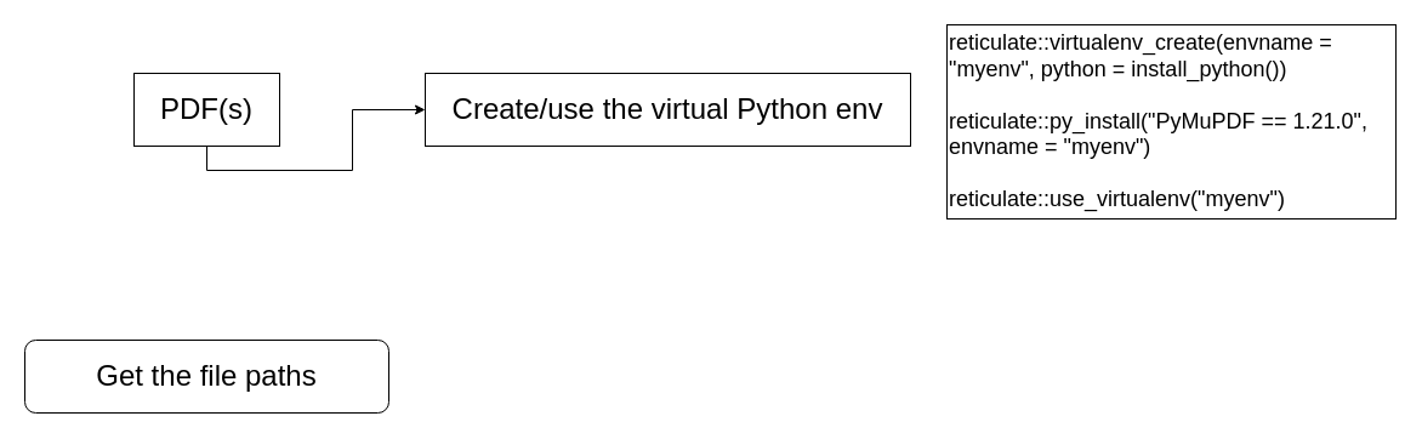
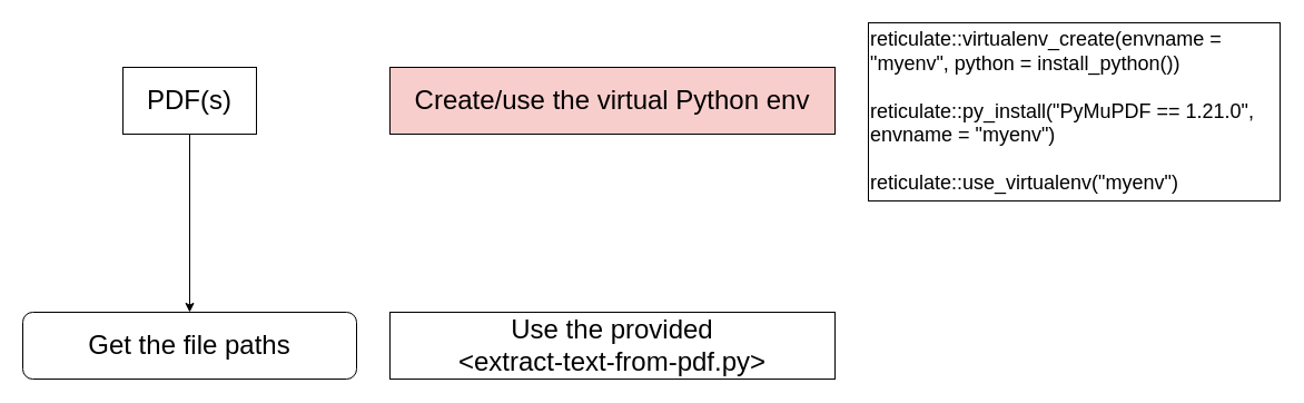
- <mxCell id="4" value="&lt;font style=&quot;font-size: 24px;&quot;&gt;Create/use the virtual Python env&lt;/font&gt;" style="rounded=0;whiteSpace=wrap;html=1;" vertex="1" parent="1"><mxGeometry x="350" y="60" width="400" height="60" as="geometry" /></mxCell>
+ <mxCell id="4" value="&lt;font style=&quot;font-size: 24px;&quot;&gt;Create/use the virtual Python env&lt;/font&gt;" style="rounded=0;whiteSpace=wrap;html=1;fillColor=#f8cecc;" vertex="1" parent="1"><mxGeometry x="350" y="60" width="400" height="60" as="geometry" /></mxCell>
- <mxCell id="2" style="edgeStyle=orthogonalEdgeStyle;rounded=0;orthogonalLoop=1;jettySize=auto;html=1;exitX=0.5;exitY=1;exitDx=0;exitDy=0;" edge="1" parent="1" source="3" target="4"><mxGeometry relative="1" as="geometry" /></mxCell>
+ <mxCell id="2" style="edgeStyle=orthogonalEdgeStyle;rounded=0;orthogonalLoop=1;jettySize=auto;html=1;exitX=0.5;exitY=1;exitDx=0;exitDy=0;entryX=0.5;entryY=0;entryDx=0;entryDy=0;" edge="1" parent="1" source="3" target="7"><mxGeometry relative="1" as="geometry" /></mxCell>
+ <mxCell id="6" value="&lt;span style=&quot;font-size: 24px;&quot;&gt;Use the provided &lt;br&gt;&amp;lt;extract-text-from-pdf.py&amp;gt;&lt;/span&gt;" style="rounded=0;whiteSpace=wrap;html=1;" vertex="1" parent="1"><mxGeometry x="350" y="280" width="400" height="60" as="geometry" /></mxCell>
